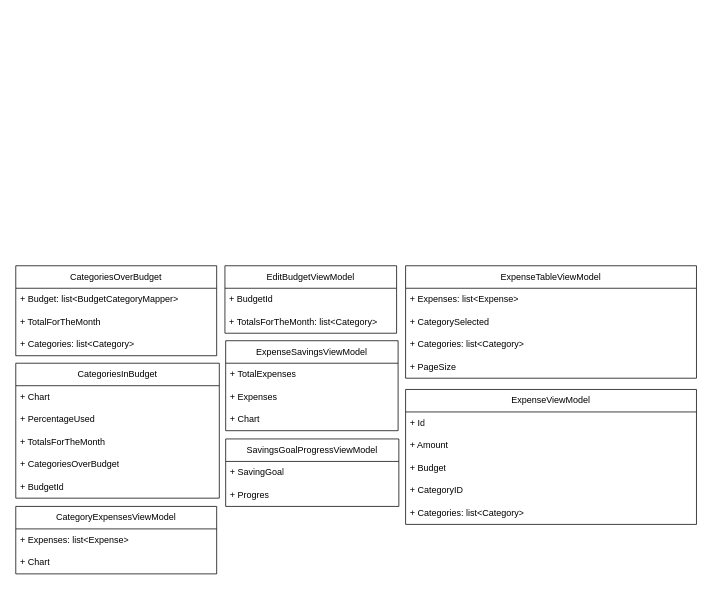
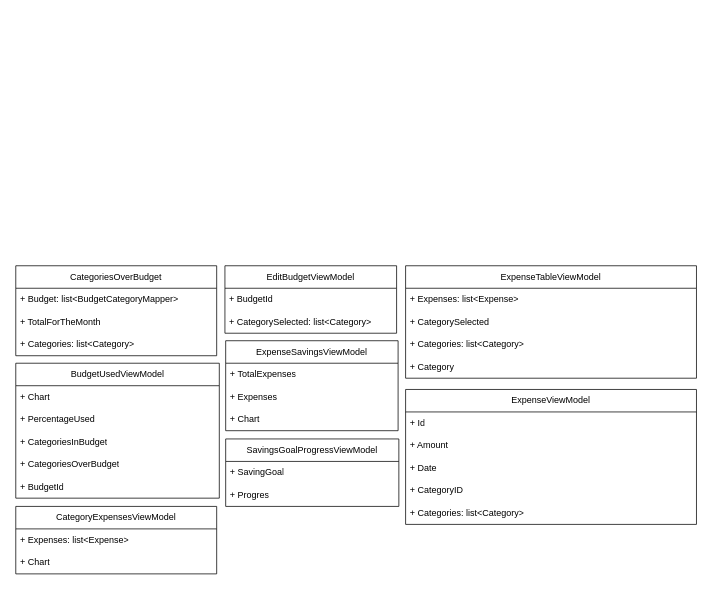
- <mxCell id="17" value="+ TotalsForTheMonth: list&amp;lt;Category&amp;gt;" style="text;strokeColor=none;fillColor=none;align=left;verticalAlign=middle;spacingLeft=4;spacingRight=4;overflow=hidden;points=[[0,0.5],[1,0.5]];portConstraint=eastwest;rotatable=0;whiteSpace=wrap;html=1;" vertex="1" parent="15"><mxGeometry y="60" width="229" height="30" as="geometry" /></mxCell>
+ <mxCell id="17" value="+ CategorySelected: list&amp;lt;Category&amp;gt;" style="text;strokeColor=none;fillColor=none;align=left;verticalAlign=middle;spacingLeft=4;spacingRight=4;overflow=hidden;points=[[0,0.5],[1,0.5]];portConstraint=eastwest;rotatable=0;whiteSpace=wrap;html=1;" vertex="1" parent="15"><mxGeometry y="60" width="229" height="30" as="geometry" /></mxCell>
- <mxCell id="22" value="+ PageSize" style="text;strokeColor=none;fillColor=none;align=left;verticalAlign=middle;spacingLeft=4;spacingRight=4;overflow=hidden;points=[[0,0.5],[1,0.5]];portConstraint=eastwest;rotatable=0;whiteSpace=wrap;html=1;" vertex="1" parent="18"><mxGeometry y="120" width="388" height="30" as="geometry" /></mxCell>
+ <mxCell id="22" value="+ Category" style="text;strokeColor=none;fillColor=none;align=left;verticalAlign=middle;spacingLeft=4;spacingRight=4;overflow=hidden;points=[[0,0.5],[1,0.5]];portConstraint=eastwest;rotatable=0;whiteSpace=wrap;html=1;" vertex="1" parent="18"><mxGeometry y="120" width="388" height="30" as="geometry" /></mxCell>
- <mxCell id="9" value="CategoriesInBudget" style="swimlane;fontStyle=0;childLayout=stackLayout;horizontal=1;startSize=30;horizontalStack=0;resizeParent=1;resizeParentMax=0;resizeLast=0;collapsible=1;marginBottom=0;whiteSpace=wrap;html=1;" vertex="1" parent="1"><mxGeometry x="20" y="484" width="271.5" height="180" as="geometry" /></mxCell>
+ <mxCell id="9" value="BudgetUsedViewModel" style="swimlane;fontStyle=0;childLayout=stackLayout;horizontal=1;startSize=30;horizontalStack=0;resizeParent=1;resizeParentMax=0;resizeLast=0;collapsible=1;marginBottom=0;whiteSpace=wrap;html=1;" vertex="1" parent="1"><mxGeometry x="20" y="484" width="271.5" height="180" as="geometry" /></mxCell>
- <mxCell id="12" value="+ TotalsForTheMonth" style="text;strokeColor=none;fillColor=none;align=left;verticalAlign=middle;spacingLeft=4;spacingRight=4;overflow=hidden;points=[[0,0.5],[1,0.5]];portConstraint=eastwest;rotatable=0;whiteSpace=wrap;html=1;" vertex="1" parent="9"><mxGeometry y="90" width="271.5" height="30" as="geometry" /></mxCell>
+ <mxCell id="12" value="+ CategoriesInBudget" style="text;strokeColor=none;fillColor=none;align=left;verticalAlign=middle;spacingLeft=4;spacingRight=4;overflow=hidden;points=[[0,0.5],[1,0.5]];portConstraint=eastwest;rotatable=0;whiteSpace=wrap;html=1;" vertex="1" parent="9"><mxGeometry y="90" width="271.5" height="30" as="geometry" /></mxCell>
- <mxCell id="31" value="+ Budget" style="text;strokeColor=none;fillColor=none;align=left;verticalAlign=middle;spacingLeft=4;spacingRight=4;overflow=hidden;points=[[0,0.5],[1,0.5]];portConstraint=eastwest;rotatable=0;whiteSpace=wrap;html=1;" vertex="1" parent="28"><mxGeometry y="90" width="388" height="30" as="geometry" /></mxCell>
+ <mxCell id="31" value="+ Date" style="text;strokeColor=none;fillColor=none;align=left;verticalAlign=middle;spacingLeft=4;spacingRight=4;overflow=hidden;points=[[0,0.5],[1,0.5]];portConstraint=eastwest;rotatable=0;whiteSpace=wrap;html=1;" vertex="1" parent="28"><mxGeometry y="90" width="388" height="30" as="geometry" /></mxCell>
